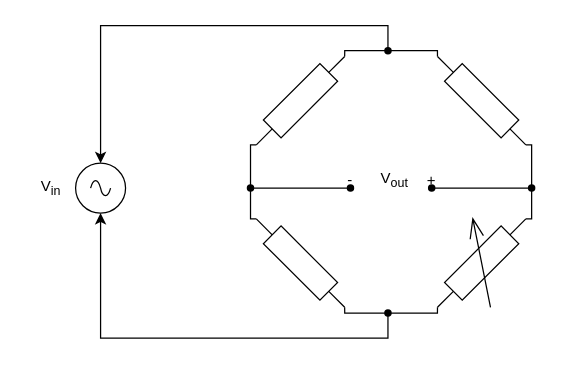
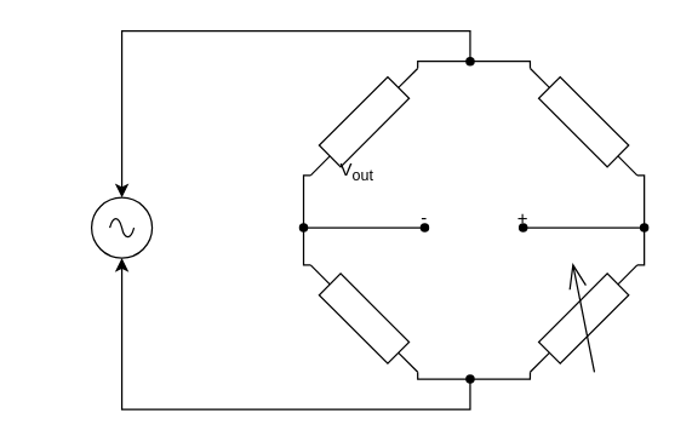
- <mxCell id="25" value="V&lt;sub&gt;out&lt;/sub&gt;" style="text;html=1;align=center;verticalAlign=middle;resizable=0;points=[];autosize=1;strokeColor=none;fillColor=none;" vertex="1" parent="1"><mxGeometry x="295" y="128" width="40" height="30" as="geometry" /></mxCell>
+ <mxCell id="25" value="V&lt;sub&gt;out&lt;/sub&gt;" style="text;html=1;align=center;verticalAlign=middle;resizable=0;points=[];autosize=1;strokeColor=none;fillColor=none;" vertex="1" parent="1"><mxGeometry x="215" y="98" width="40" height="30" as="geometry" /></mxCell>
- <mxCell id="26" value="V&lt;sub&gt;in&lt;/sub&gt;" style="text;html=1;align=center;verticalAlign=middle;resizable=0;points=[];autosize=1;strokeColor=none;fillColor=none;" vertex="1" parent="1"><mxGeometry x="20" y="135" width="40" height="30" as="geometry" /></mxCell>
